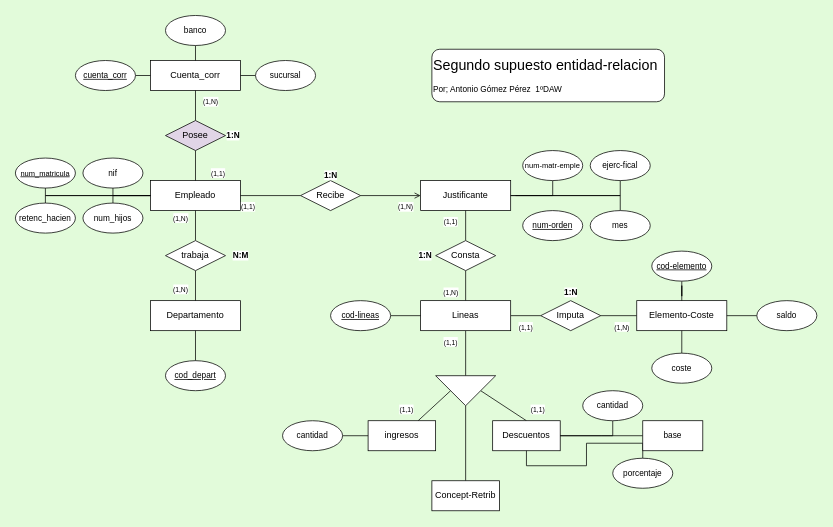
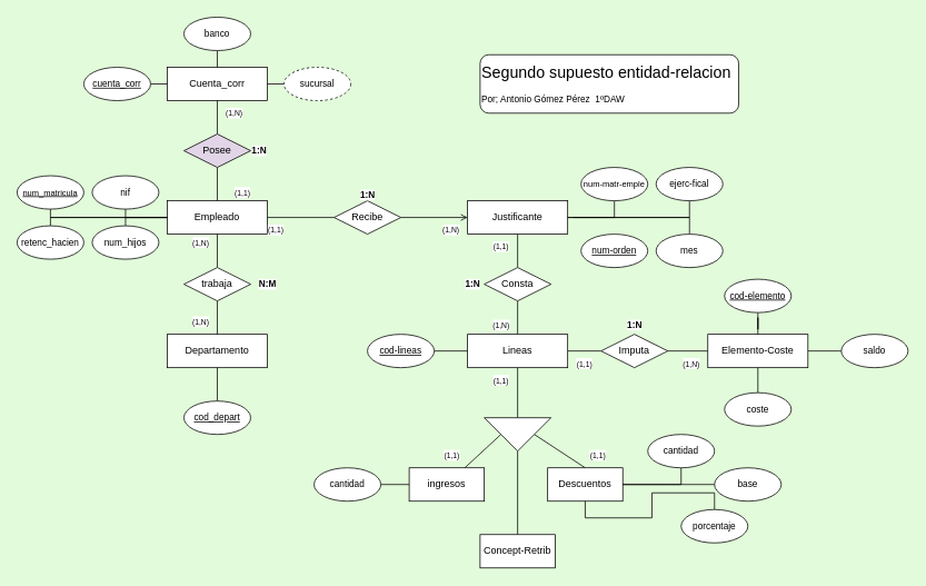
- <mxCell id="30" value="sucursal" style="ellipse;whiteSpace=wrap;html=1;fontFamily=Helvetica;fontSize=11;fontColor=default;labelBackgroundColor=default;" parent="1" vertex="1"><mxGeometry x="340" y="80" width="80" height="40" as="geometry" /></mxCell>
+ <mxCell id="30" value="sucursal" style="ellipse;whiteSpace=wrap;html=1;fontFamily=Helvetica;fontSize=11;fontColor=default;labelBackgroundColor=default;dashed=1;" parent="1" vertex="1"><mxGeometry x="340" y="80" width="80" height="40" as="geometry" /></mxCell>
- <mxCell id="74" value="base" style="whiteSpace=wrap;html=1;fontFamily=Helvetica;fontSize=11;fontColor=default;labelBackgroundColor=default;rounded=0;" vertex="1" parent="1"><mxGeometry x="856" y="560" width="80" height="40" as="geometry" /></mxCell>
+ <mxCell id="74" value="base" style="ellipse;whiteSpace=wrap;html=1;fontFamily=Helvetica;fontSize=11;fontColor=default;labelBackgroundColor=default;" vertex="1" parent="1"><mxGeometry x="856" y="560" width="80" height="40" as="geometry" /></mxCell>
